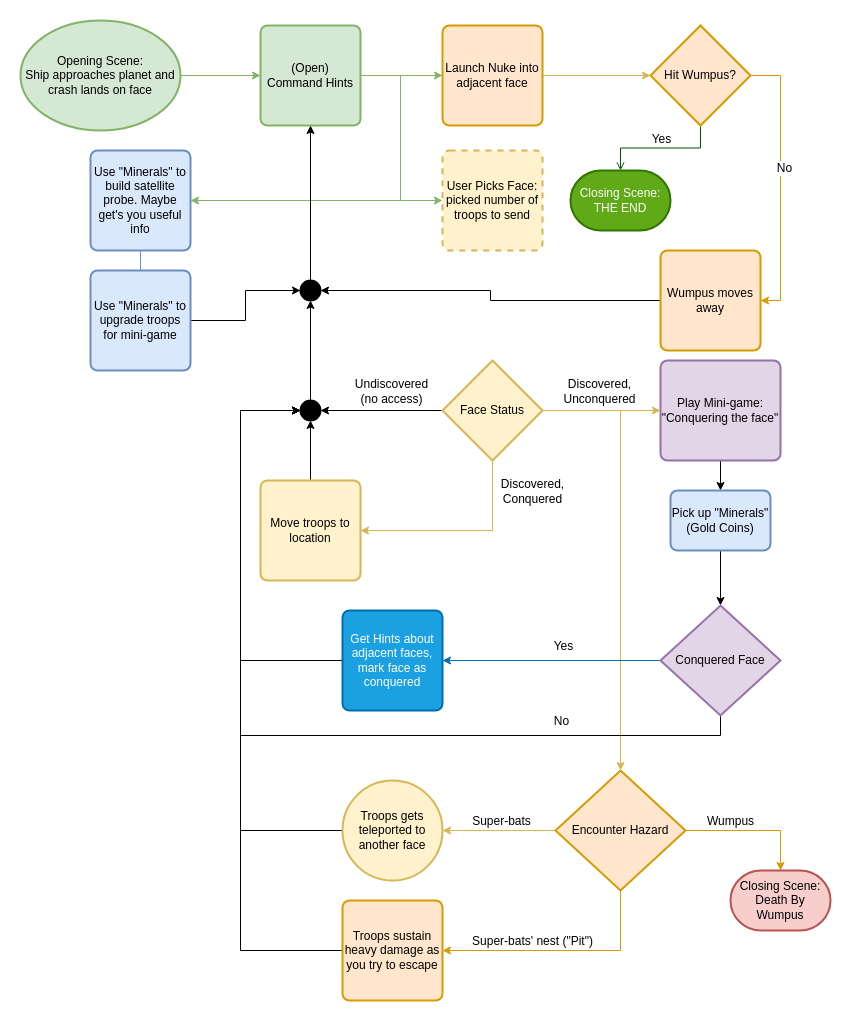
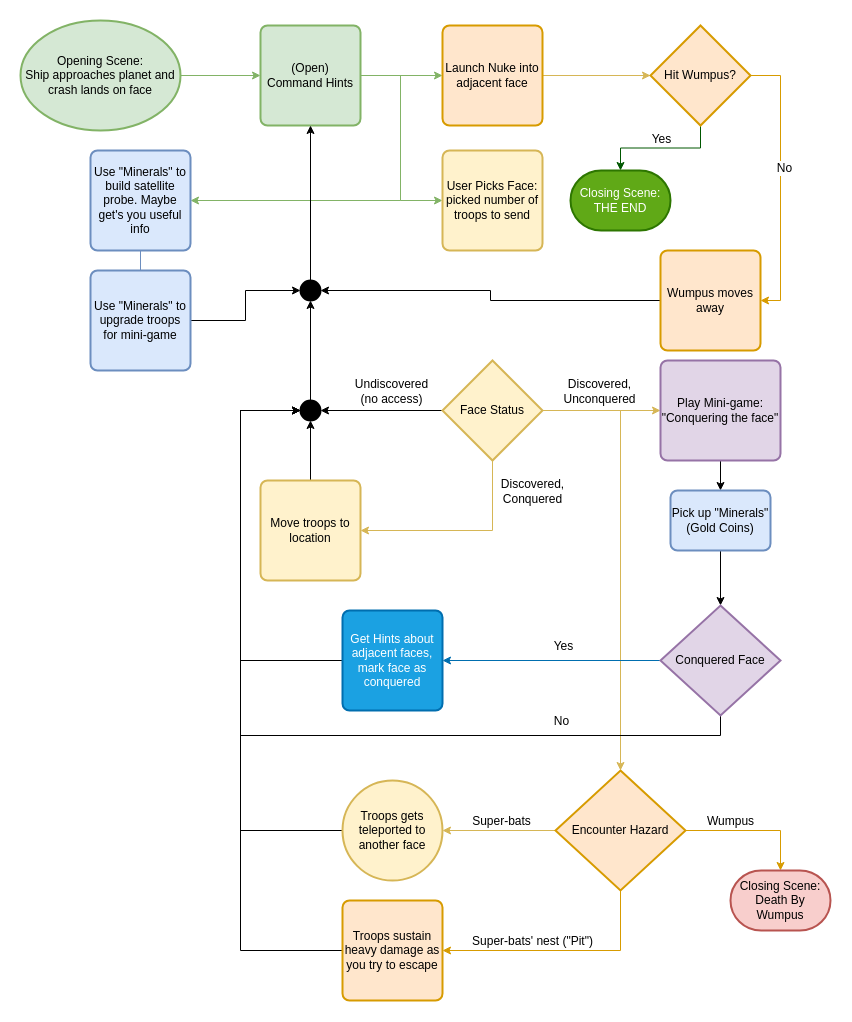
- <mxCell id="32" style="edgeStyle=orthogonalEdgeStyle;rounded=0;orthogonalLoop=1;jettySize=auto;html=1;exitX=0.5;exitY=1;exitDx=0;exitDy=0;exitPerimeter=0;entryX=0.5;entryY=0;entryDx=0;entryDy=0;entryPerimeter=0;fillColor=#008a00;strokeColor=#005700;endArrow=open;" edge="1" parent="1" source="36" target="37"><mxGeometry relative="1" as="geometry" /></mxCell>
+ <mxCell id="32" style="edgeStyle=orthogonalEdgeStyle;rounded=0;orthogonalLoop=1;jettySize=auto;html=1;exitX=0.5;exitY=1;exitDx=0;exitDy=0;exitPerimeter=0;entryX=0.5;entryY=0;entryDx=0;entryDy=0;entryPerimeter=0;fillColor=#008a00;strokeColor=#005700;" edge="1" parent="1" source="36" target="37"><mxGeometry relative="1" as="geometry" /></mxCell>
- <mxCell id="8" value="User Picks Face:&lt;br&gt;picked number of troops to send" style="rounded=1;whiteSpace=wrap;html=1;absoluteArcSize=1;arcSize=14;strokeWidth=2;fillColor=#fff2cc;strokeColor=#d6b656;dashed=1;" vertex="1" parent="1"><mxGeometry x="442" y="150" width="100" height="100" as="geometry" /></mxCell>
+ <mxCell id="8" value="User Picks Face:&lt;br&gt;picked number of troops to send" style="rounded=1;whiteSpace=wrap;html=1;absoluteArcSize=1;arcSize=14;strokeWidth=2;fillColor=#fff2cc;strokeColor=#d6b656;" vertex="1" parent="1"><mxGeometry x="442" y="150" width="100" height="100" as="geometry" /></mxCell>
